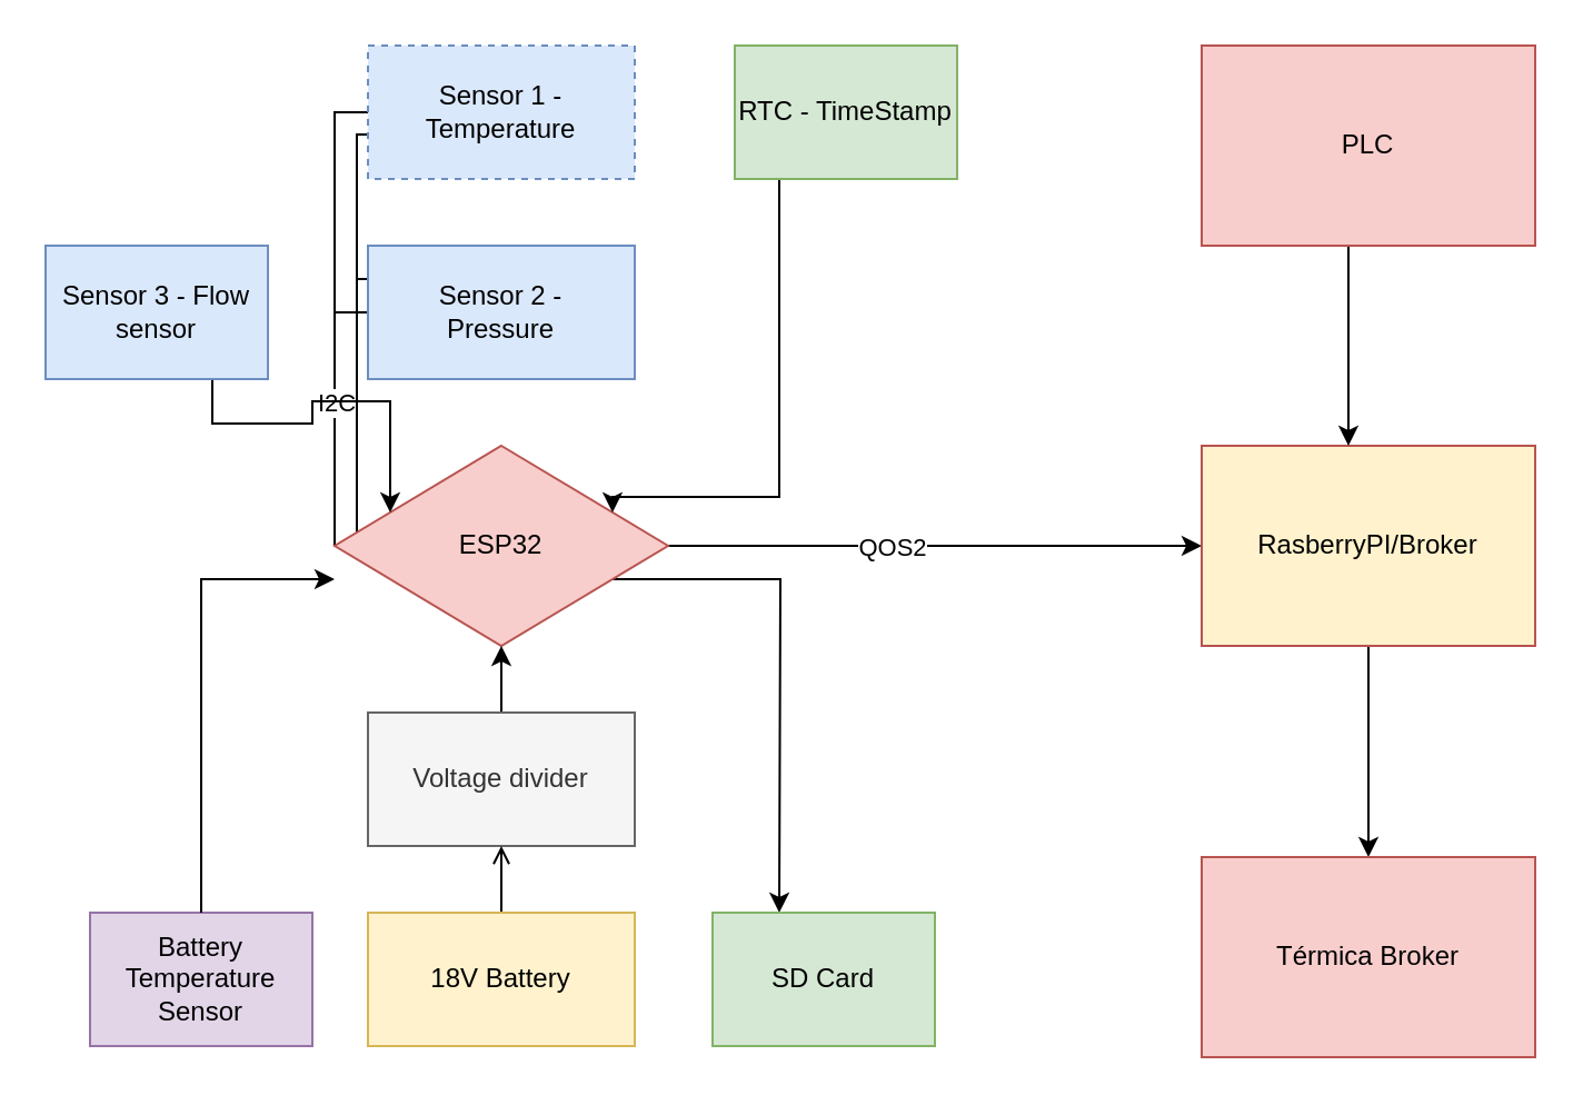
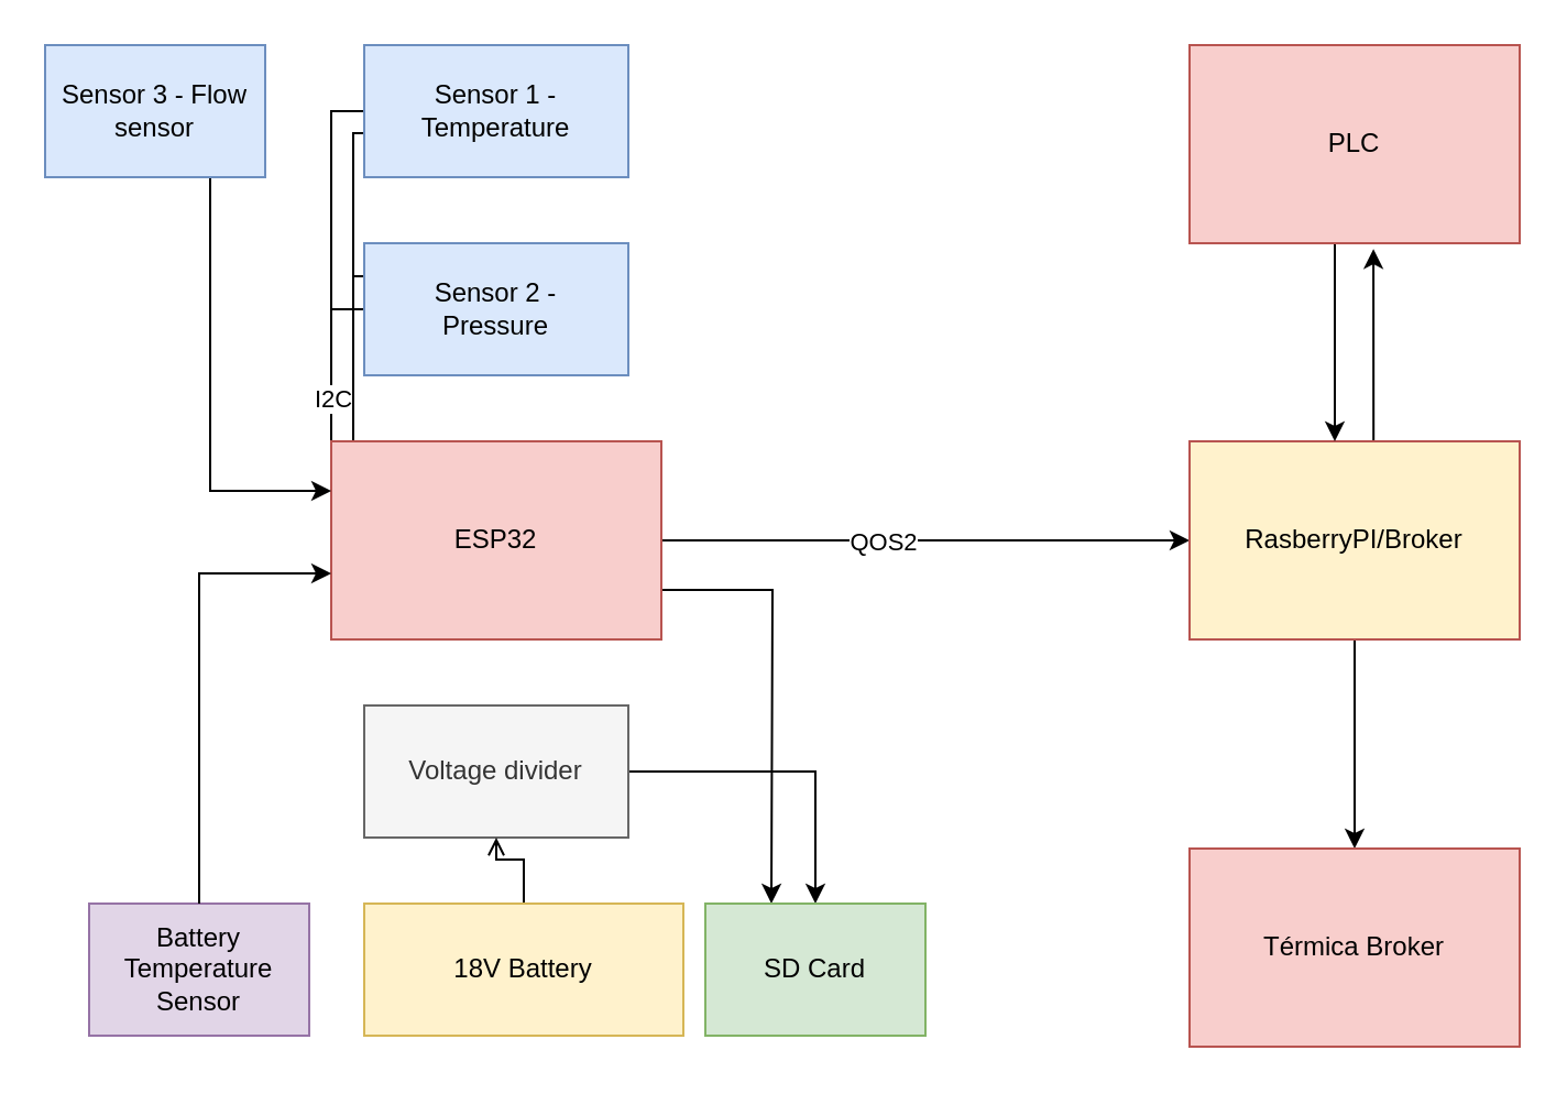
- <mxCell id="5" value="Sensor 1 - Temperature" style="rounded=0;whiteSpace=wrap;html=1;fillColor=#dae8fc;strokeColor=#6c8ebf;dashed=1;" vertex="1" parent="1"><mxGeometry x="165" y="20" width="120" height="60" as="geometry" /></mxCell>
+ <mxCell id="5" value="Sensor 1 - Temperature" style="rounded=0;whiteSpace=wrap;html=1;fillColor=#dae8fc;strokeColor=#6c8ebf;" vertex="1" parent="1"><mxGeometry x="165" y="20" width="120" height="60" as="geometry" /></mxCell>
- <mxCell id="23" value="RTC - TimeStamp" style="rounded=0;whiteSpace=wrap;html=1;fillColor=#d5e8d4;strokeColor=#82b366;" vertex="1" parent="1"><mxGeometry x="330" y="20" width="100" height="60" as="geometry" /></mxCell>
- <mxCell id="21" value="Sensor 3 - Flow sensor" style="rounded=0;whiteSpace=wrap;html=1;fillColor=#dae8fc;strokeColor=#6c8ebf;" vertex="1" parent="1"><mxGeometry x="20" y="110" width="100" height="60" as="geometry" /></mxCell>
+ <mxCell id="21" value="Sensor 3 - Flow sensor" style="rounded=0;whiteSpace=wrap;html=1;fillColor=#dae8fc;strokeColor=#6c8ebf;" vertex="1" parent="1"><mxGeometry x="20" y="20" width="100" height="60" as="geometry" /></mxCell>
+ <mxCell id="26" style="edgeStyle=orthogonalEdgeStyle;rounded=0;orthogonalLoop=1;jettySize=auto;html=1;exitX=0.5;exitY=0;exitDx=0;exitDy=0;entryX=0.557;entryY=1.029;entryDx=0;entryDy=0;entryPerimeter=0;" edge="1" parent="1" source="27" target="29"><mxGeometry relative="1" as="geometry"><Array as="points"><mxPoint x="624" y="200" /></Array></mxGeometry></mxCell>
- <mxCell id="22" style="edgeStyle=orthogonalEdgeStyle;rounded=0;orthogonalLoop=1;jettySize=auto;html=1;exitX=0.25;exitY=1;exitDx=0;exitDy=0;entryX=1;entryY=0.25;entryDx=0;entryDy=0;" edge="1" parent="1" source="23" target="13"><mxGeometry relative="1" as="geometry"><Array as="points"><mxPoint x="350" y="80" /><mxPoint x="350" y="223" /></Array></mxGeometry></mxCell>
- <mxCell id="13" value="ESP32" style="rhombus;whiteSpace=wrap;html=1;fillColor=#f8cecc;strokeColor=#b85450;" vertex="1" parent="1"><mxGeometry x="150" y="200" width="150" height="90" as="geometry" /></mxCell>
+ <mxCell id="13" value="ESP32" style="rounded=0;whiteSpace=wrap;html=1;fillColor=#f8cecc;strokeColor=#b85450;" vertex="1" parent="1"><mxGeometry x="150" y="200" width="150" height="90" as="geometry" /></mxCell>
- <mxCell id="14" value="" style="edgeStyle=orthogonalEdgeStyle;rounded=0;orthogonalLoop=1;jettySize=auto;html=1;" edge="1" parent="1" source="15" target="13"><mxGeometry relative="1" as="geometry" /></mxCell>
+ <mxCell id="14" value="" style="edgeStyle=orthogonalEdgeStyle;rounded=0;orthogonalLoop=1;jettySize=auto;html=1;" edge="1" parent="1" source="15" target="24"><mxGeometry relative="1" as="geometry" /></mxCell>
- <mxCell id="17" value="18V Battery" style="rounded=0;whiteSpace=wrap;html=1;fillColor=#fff2cc;strokeColor=#d6b656;" vertex="1" parent="1"><mxGeometry x="165" y="410" width="120" height="60" as="geometry" /></mxCell>
+ <mxCell id="17" value="18V Battery" style="rounded=0;whiteSpace=wrap;html=1;fillColor=#fff2cc;strokeColor=#d6b656;" vertex="1" parent="1"><mxGeometry x="165" y="410" width="145" height="60" as="geometry" /></mxCell>
